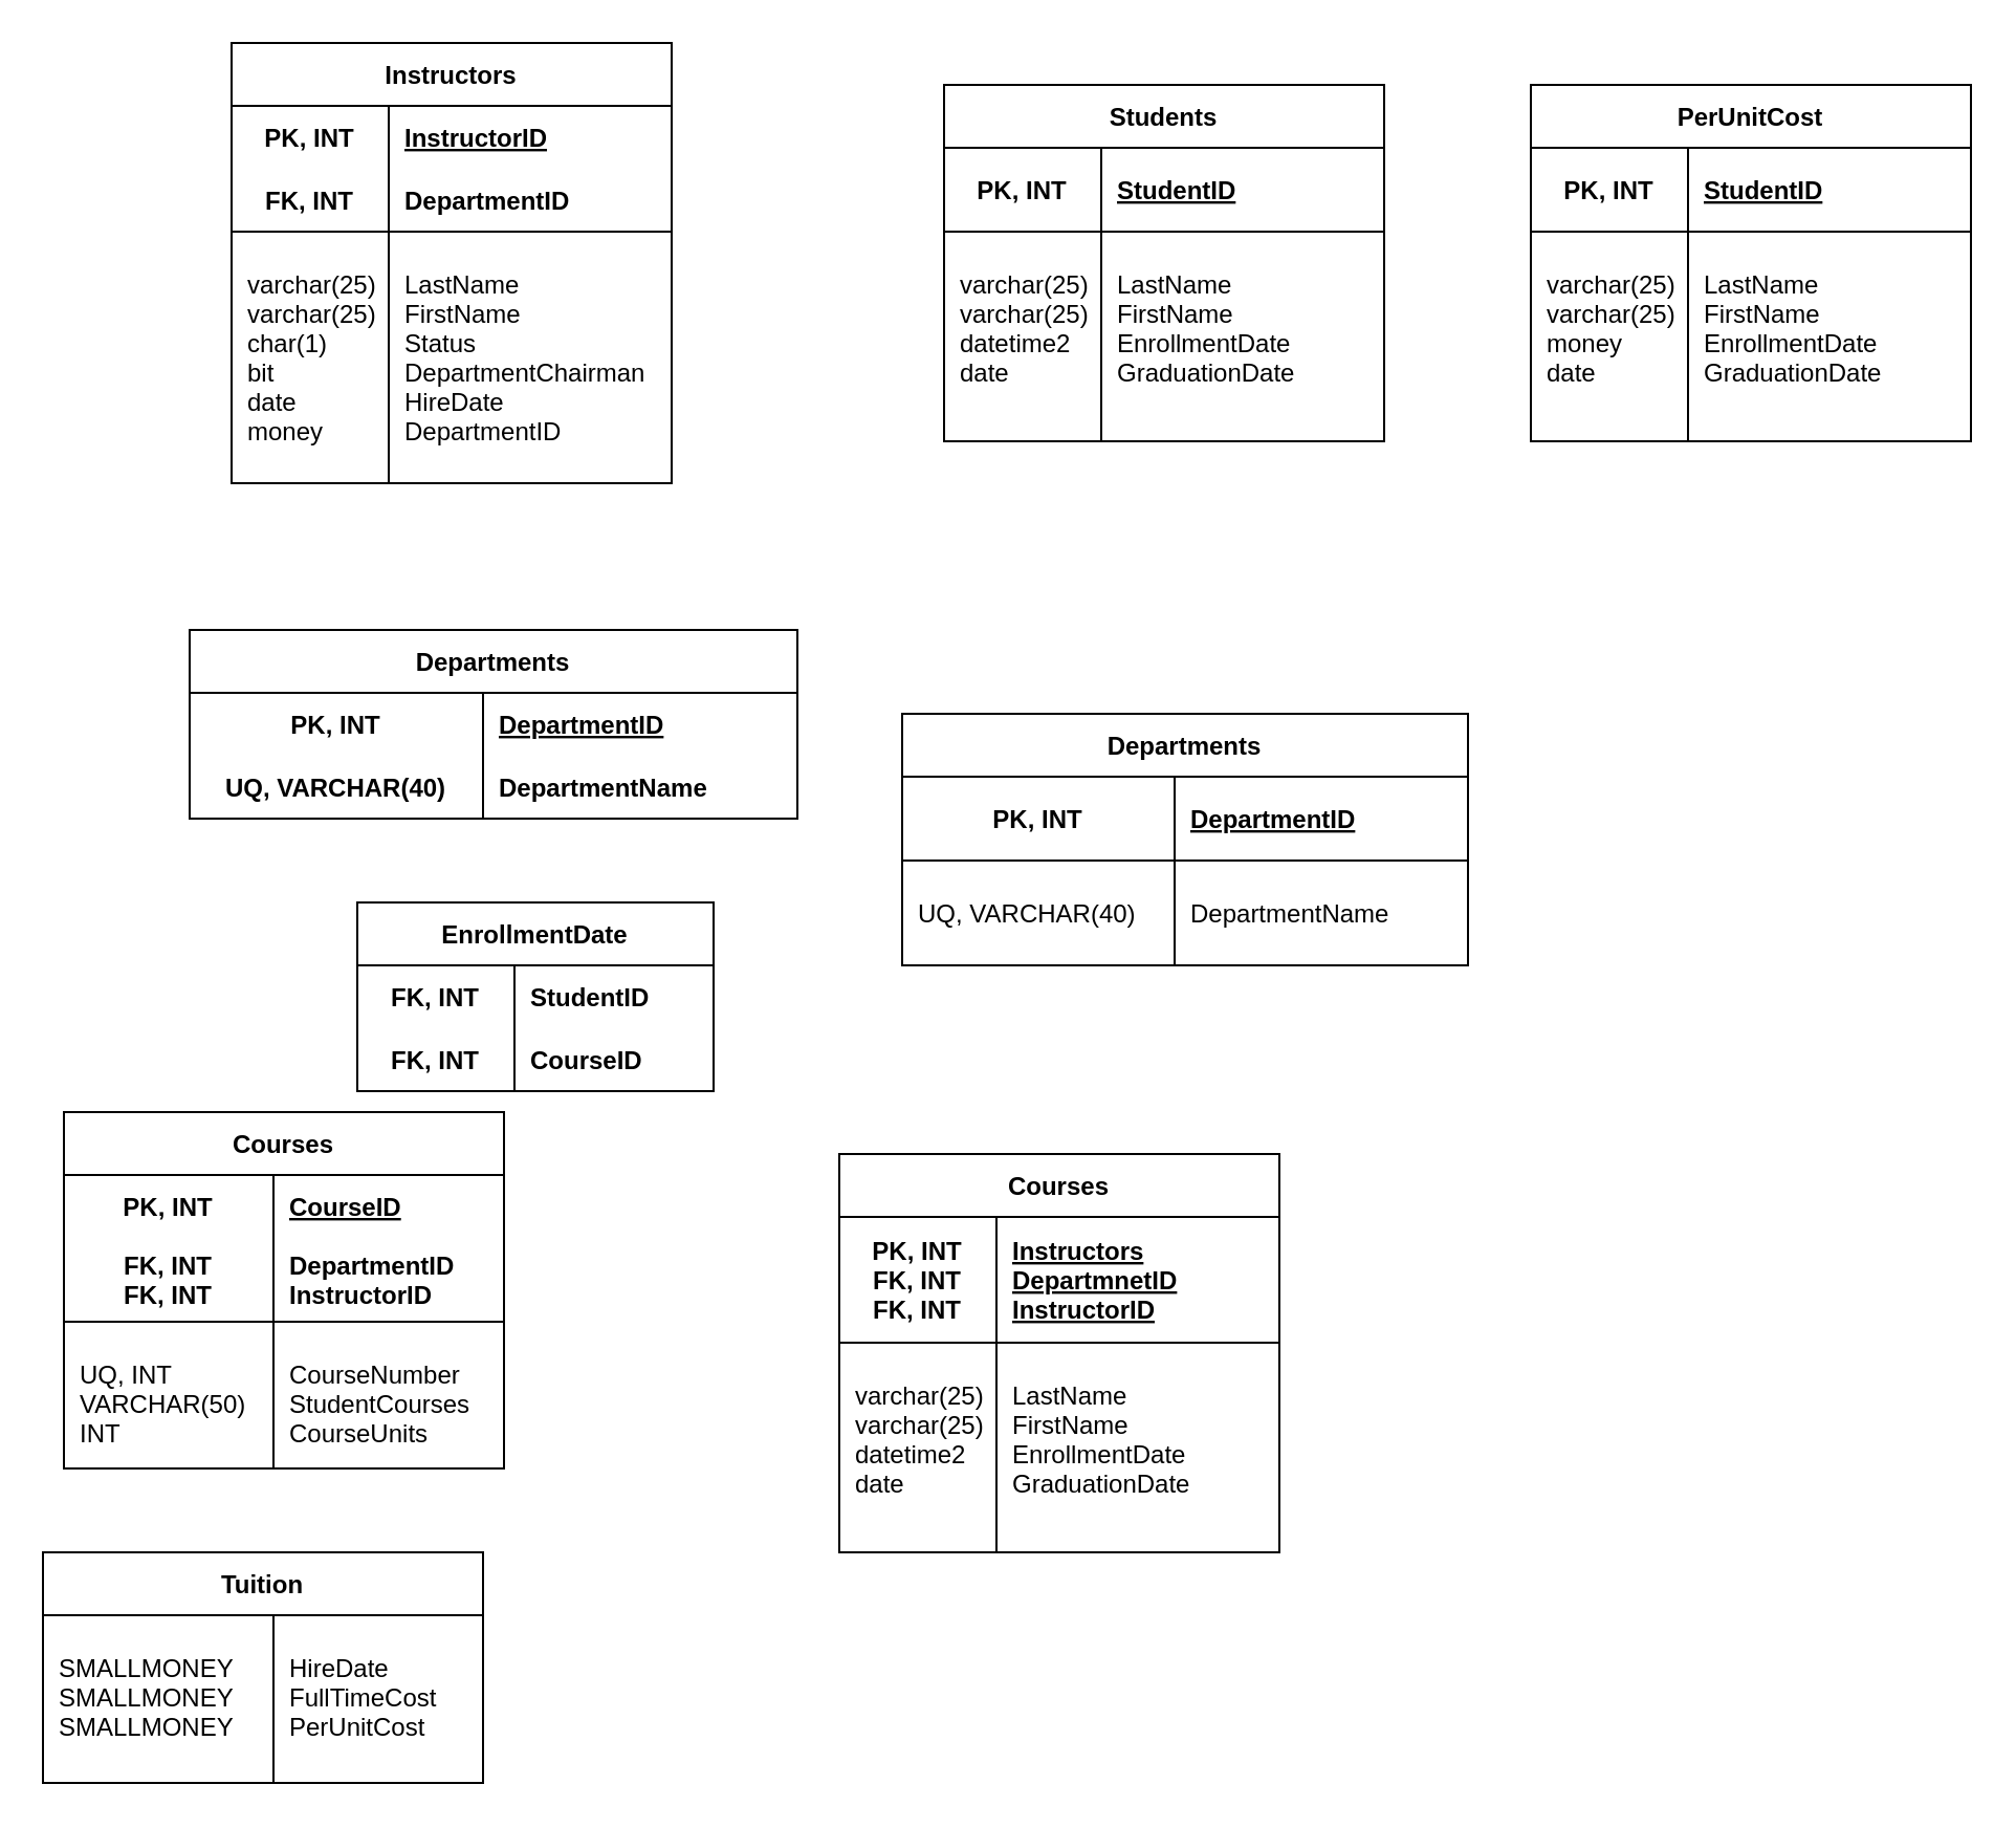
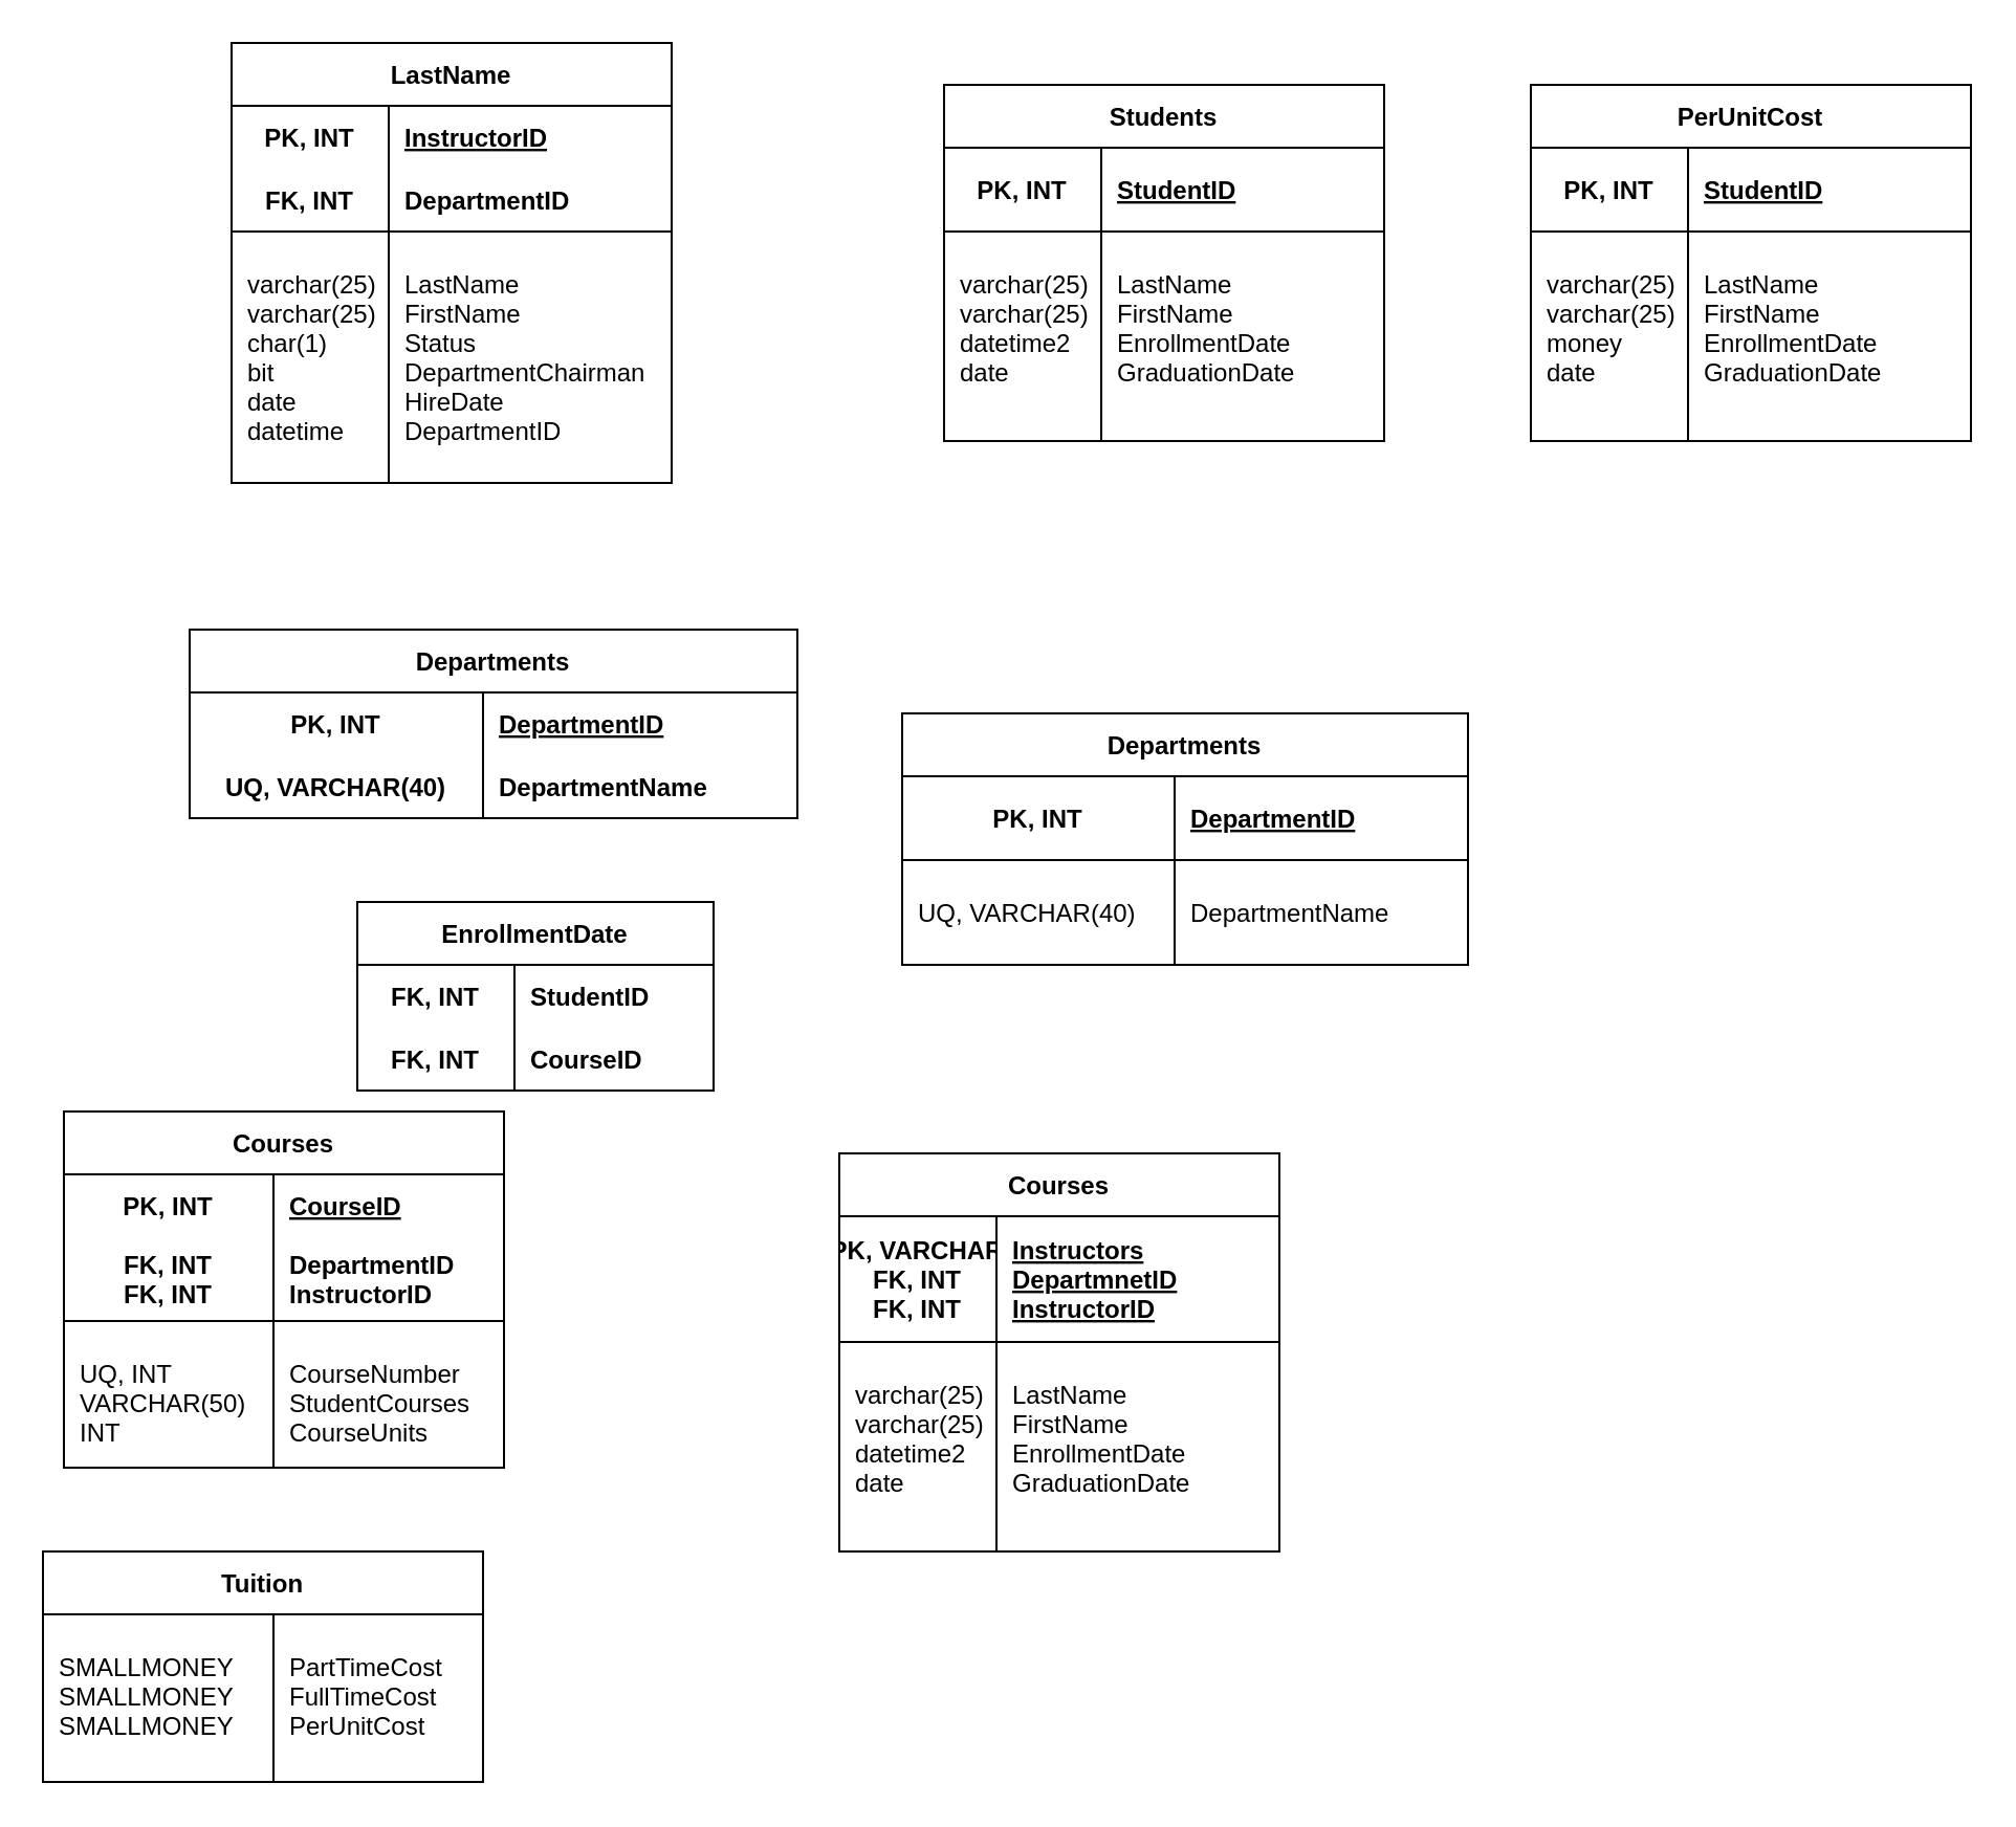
- <mxCell id="2" value="Instructors" style="shape=table;startSize=30;container=1;collapsible=1;childLayout=tableLayout;fixedRows=1;rowLines=0;fontStyle=1;align=center;resizeLast=1;" vertex="1" parent="1"><mxGeometry x="110" y="20" width="210" height="210" as="geometry" /></mxCell>
+ <mxCell id="2" value="LastName" style="shape=table;startSize=30;container=1;collapsible=1;childLayout=tableLayout;fixedRows=1;rowLines=0;fontStyle=1;align=center;resizeLast=1;" vertex="1" parent="1"><mxGeometry x="110" y="20" width="210" height="210" as="geometry" /></mxCell>
- <mxCell id="10" value="varchar(25)&#10;varchar(25)&#10;char(1)&#10;bit&#10;date&#10;money" style="shape=partialRectangle;connectable=0;fillColor=none;top=0;left=0;bottom=0;right=0;editable=1;overflow=hidden;align=left;spacingLeft=6;spacingTop=12;verticalAlign=top;" vertex="1" parent="9"><mxGeometry width="75" height="120" as="geometry"><mxRectangle width="75" height="120" as="alternateBounds" /></mxGeometry></mxCell>
+ <mxCell id="10" value="varchar(25)&#10;varchar(25)&#10;char(1)&#10;bit&#10;date&#10;datetime" style="shape=partialRectangle;connectable=0;fillColor=none;top=0;left=0;bottom=0;right=0;editable=1;overflow=hidden;align=left;spacingLeft=6;spacingTop=12;verticalAlign=top;" vertex="1" parent="9"><mxGeometry width="75" height="120" as="geometry"><mxRectangle width="75" height="120" as="alternateBounds" /></mxGeometry></mxCell>
- <mxCell id="42" value="PK, INT&#10;FK, INT&#10;FK, INT" style="shape=partialRectangle;connectable=0;fillColor=none;top=0;left=0;bottom=0;right=0;fontStyle=1;overflow=hidden;" vertex="1" parent="41"><mxGeometry width="75" height="60" as="geometry"><mxRectangle width="75" height="60" as="alternateBounds" /></mxGeometry></mxCell>
+ <mxCell id="42" value="PK, VARCHAR&#10;FK, INT&#10;FK, INT" style="shape=partialRectangle;connectable=0;fillColor=none;top=0;left=0;bottom=0;right=0;fontStyle=1;overflow=hidden;" vertex="1" parent="41"><mxGeometry width="75" height="60" as="geometry"><mxRectangle width="75" height="60" as="alternateBounds" /></mxGeometry></mxCell>
- <mxCell id="60" value="HireDate&#10;FullTimeCost&#10;PerUnitCost" style="shape=partialRectangle;connectable=0;fillColor=none;top=0;left=0;bottom=0;right=0;align=left;spacingLeft=6;overflow=hidden;spacingTop=12;verticalAlign=top;spacingBottom=0;" vertex="1" parent="58"><mxGeometry x="110" width="100" height="80" as="geometry"><mxRectangle width="100" height="80" as="alternateBounds" /></mxGeometry></mxCell>
+ <mxCell id="60" value="PartTimeCost&#10;FullTimeCost&#10;PerUnitCost" style="shape=partialRectangle;connectable=0;fillColor=none;top=0;left=0;bottom=0;right=0;align=left;spacingLeft=6;overflow=hidden;spacingTop=12;verticalAlign=top;spacingBottom=0;" vertex="1" parent="58"><mxGeometry x="110" width="100" height="80" as="geometry"><mxRectangle width="100" height="80" as="alternateBounds" /></mxGeometry></mxCell>
